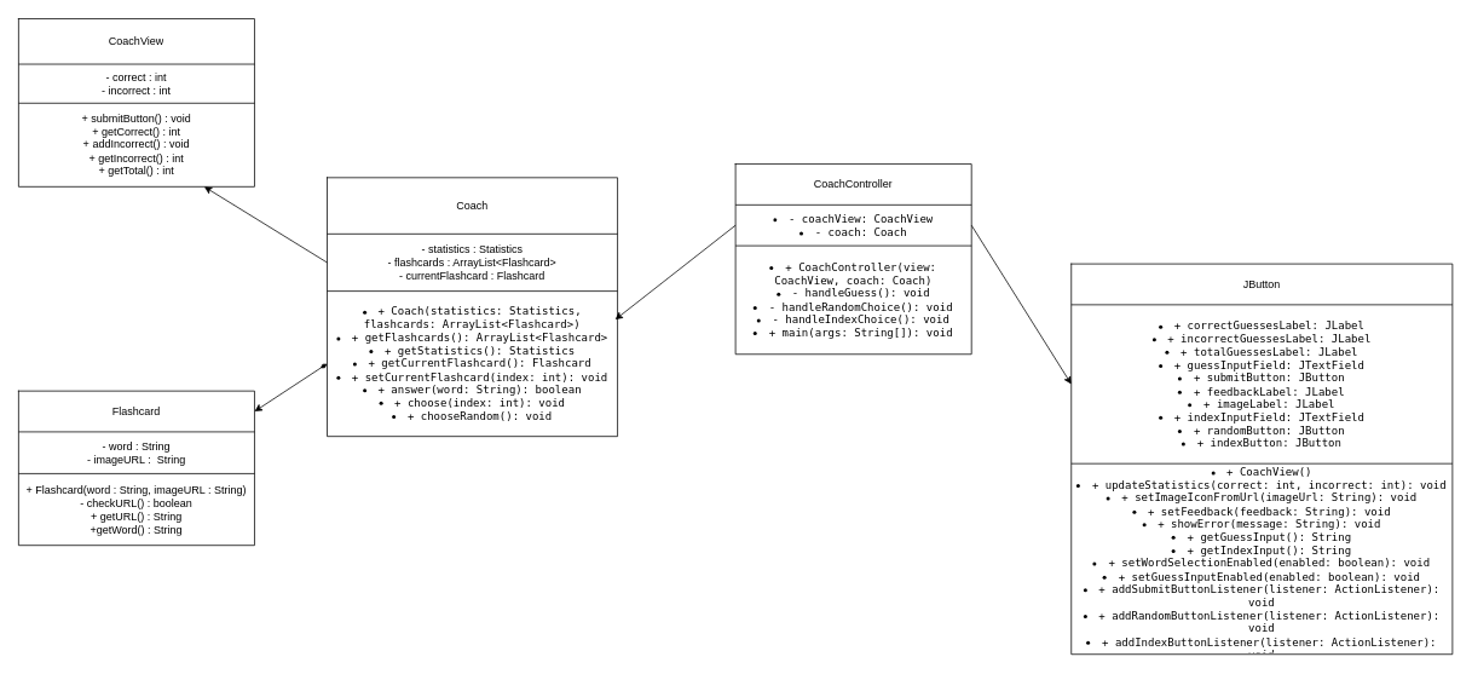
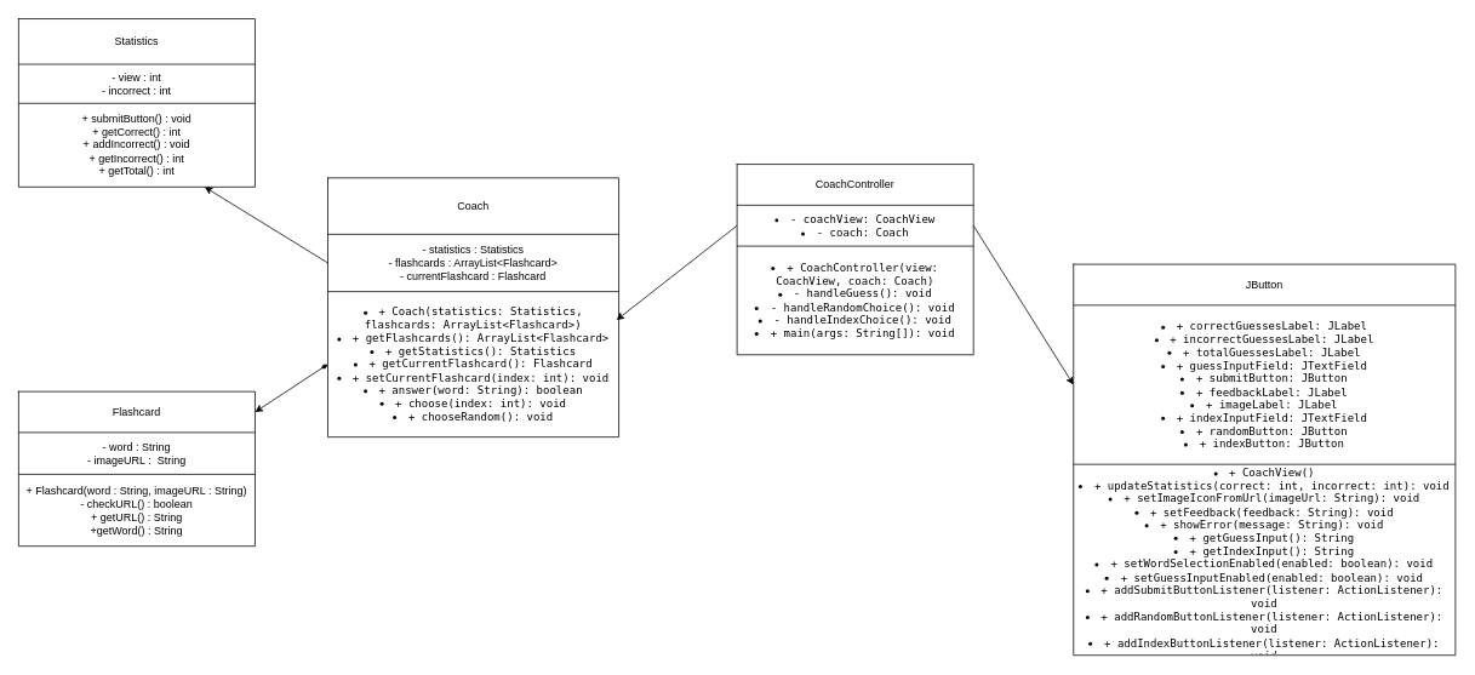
- <mxCell id="4" value="CoachView" style="shape=partialRectangle;html=1;whiteSpace=wrap;connectable=0;strokeColor=inherit;overflow=hidden;fillColor=none;top=0;left=0;bottom=0;right=0;pointerEvents=1;" parent="3" vertex="1"><mxGeometry width="260" height="50" as="geometry"><mxRectangle width="260" height="50" as="alternateBounds" /></mxGeometry></mxCell>
+ <mxCell id="4" value="Statistics" style="shape=partialRectangle;html=1;whiteSpace=wrap;connectable=0;strokeColor=inherit;overflow=hidden;fillColor=none;top=0;left=0;bottom=0;right=0;pointerEvents=1;" parent="3" vertex="1"><mxGeometry width="260" height="50" as="geometry"><mxRectangle width="260" height="50" as="alternateBounds" /></mxGeometry></mxCell>
- <mxCell id="6" value="&lt;div&gt;- correct : int&lt;/div&gt;&lt;div&gt;- incorrect : int&lt;br&gt;&lt;/div&gt;" style="shape=partialRectangle;html=1;whiteSpace=wrap;connectable=0;strokeColor=inherit;overflow=hidden;fillColor=none;top=0;left=0;bottom=0;right=0;pointerEvents=1;" parent="5" vertex="1"><mxGeometry width="260" height="43" as="geometry"><mxRectangle width="260" height="43" as="alternateBounds" /></mxGeometry></mxCell>
+ <mxCell id="6" value="&lt;div&gt;- view : int&lt;/div&gt;&lt;div&gt;- incorrect : int&lt;br&gt;&lt;/div&gt;" style="shape=partialRectangle;html=1;whiteSpace=wrap;connectable=0;strokeColor=inherit;overflow=hidden;fillColor=none;top=0;left=0;bottom=0;right=0;pointerEvents=1;" parent="5" vertex="1"><mxGeometry width="260" height="43" as="geometry"><mxRectangle width="260" height="43" as="alternateBounds" /></mxGeometry></mxCell>
